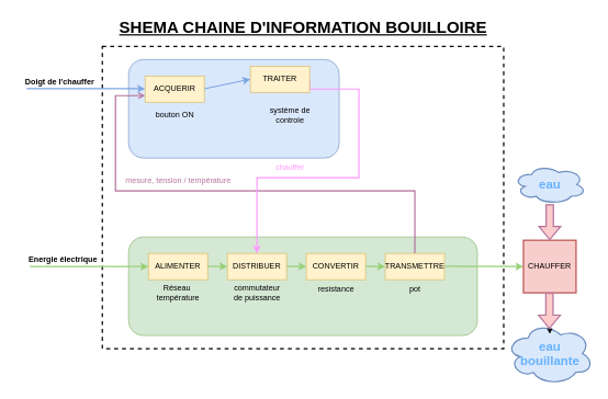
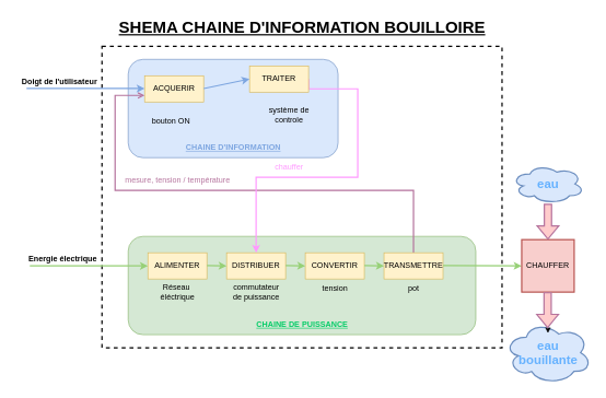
- <mxCell id="35" value="&lt;b&gt;Doigt de l'chauffer&lt;/b&gt;" style="text;html=1;align=center;verticalAlign=middle;resizable=0;points=[];autosize=1;strokeColor=none;fillColor=none;" vertex="1" parent="1"><mxGeometry x="20" y="110" width="140" height="30" as="geometry" /></mxCell>
+ <mxCell id="35" value="&lt;b&gt;Doigt de l'utilisateur&lt;/b&gt;" style="text;html=1;align=center;verticalAlign=middle;resizable=0;points=[];autosize=1;strokeColor=none;fillColor=none;" vertex="1" parent="1"><mxGeometry x="20" y="110" width="140" height="30" as="geometry" /></mxCell>
- <mxCell id="34" value="bouton ON" style="text;html=1;align=center;verticalAlign=middle;resizable=0;points=[];autosize=1;strokeColor=none;fillColor=none;" vertex="1" parent="1"><mxGeometry x="225" y="160" width="80" height="30" as="geometry" /></mxCell>
+ <mxCell id="34" value="bouton ON" style="text;html=1;align=center;verticalAlign=middle;resizable=0;points=[];autosize=1;strokeColor=none;fillColor=none;" vertex="1" parent="1"><mxGeometry x="220" y="170" width="80" height="30" as="geometry" /></mxCell>
+ <mxCell id="31" value="&lt;font color=&quot;#7ea6e0&quot;&gt;&lt;u&gt;&lt;b&gt;CHAINE D'INFORMATION&lt;/b&gt;&lt;/u&gt;&lt;/font&gt;" style="text;html=1;align=center;verticalAlign=middle;resizable=0;points=[];autosize=1;strokeColor=none;fillColor=none;" vertex="1" parent="1"><mxGeometry x="270" y="210" width="170" height="30" as="geometry" /></mxCell>
- <mxCell id="23" value="resistance" style="text;html=1;align=center;verticalAlign=middle;resizable=0;points=[];autosize=1;strokeColor=none;fillColor=none;" vertex="1" parent="1"><mxGeometry x="470" y="425" width="80" height="30" as="geometry" /></mxCell>
+ <mxCell id="23" value="tension" style="text;html=1;align=center;verticalAlign=middle;resizable=0;points=[];autosize=1;strokeColor=none;fillColor=none;" vertex="1" parent="1"><mxGeometry x="470" y="425" width="80" height="30" as="geometry" /></mxCell>
- <mxCell id="21" value="Réseau&amp;nbsp;&lt;div&gt;température&lt;/div&gt;" style="text;html=1;align=center;verticalAlign=middle;resizable=0;points=[];autosize=1;strokeColor=none;fillColor=none;" vertex="1" parent="1"><mxGeometry x="230" y="425" width="80" height="40" as="geometry" /></mxCell>
+ <mxCell id="21" value="Réseau&amp;nbsp;&lt;div&gt;éléctrique&lt;/div&gt;" style="text;html=1;align=center;verticalAlign=middle;resizable=0;points=[];autosize=1;strokeColor=none;fillColor=none;" vertex="1" parent="1"><mxGeometry x="230" y="425" width="80" height="40" as="geometry" /></mxCell>
+ <mxCell id="25" value="&lt;font color=&quot;#00cc66&quot;&gt;&lt;b&gt;&lt;u&gt;CHAINE DE PUISSANC&lt;/u&gt;&lt;/b&gt;&lt;b&gt;&lt;u&gt;E&lt;/u&gt;&lt;/b&gt;&lt;/font&gt;" style="text;html=1;align=center;verticalAlign=middle;resizable=0;points=[];autosize=1;strokeColor=none;fillColor=none;" vertex="1" parent="1"><mxGeometry x="380" y="480" width="160" height="30" as="geometry" /></mxCell>
